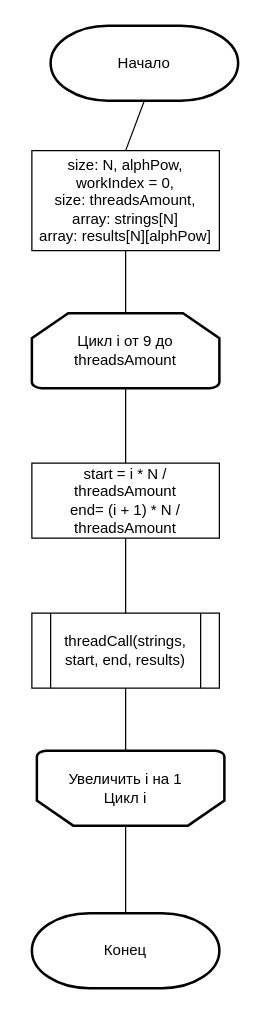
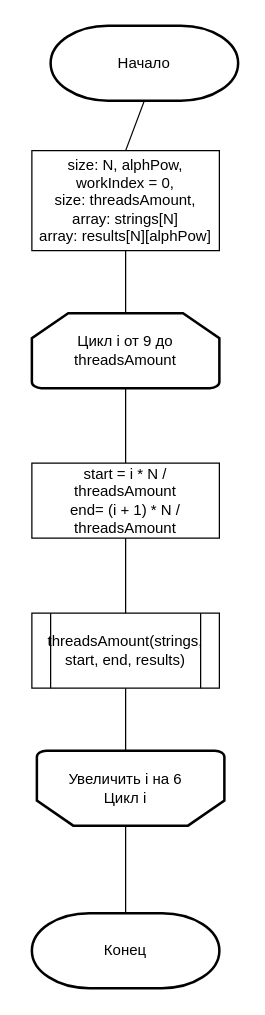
- <mxCell id="13" value="threadCall(strings,&lt;br&gt;start, end, results)" style="shape=process;whiteSpace=wrap;html=1;backgroundOutline=1;" vertex="1" parent="1"><mxGeometry x="25" y="490" width="150" height="60" as="geometry" /></mxCell>
+ <mxCell id="13" value="threadsAmount(strings,&lt;br&gt;start, end, results)" style="shape=process;whiteSpace=wrap;html=1;backgroundOutline=1;" vertex="1" parent="1"><mxGeometry x="25" y="490" width="150" height="60" as="geometry" /></mxCell>
- <mxCell id="5" value="Увеличить i на 1&lt;br&gt;Цикл i" style="text;html=1;strokeColor=none;fillColor=none;align=center;verticalAlign=middle;whiteSpace=wrap;rounded=0;labelBackgroundColor=none;" vertex="1" parent="1"><mxGeometry x="20" y="600" width="160" height="60" as="geometry" /></mxCell>
+ <mxCell id="5" value="Увеличить i на 6&lt;br&gt;Цикл i" style="text;html=1;strokeColor=none;fillColor=none;align=center;verticalAlign=middle;whiteSpace=wrap;rounded=0;labelBackgroundColor=none;" vertex="1" parent="1"><mxGeometry x="20" y="600" width="160" height="60" as="geometry" /></mxCell>
